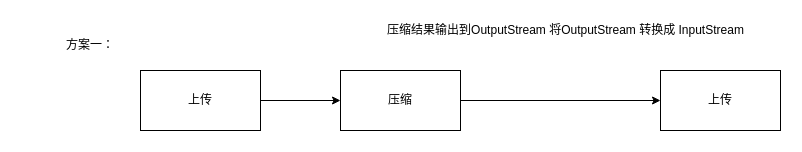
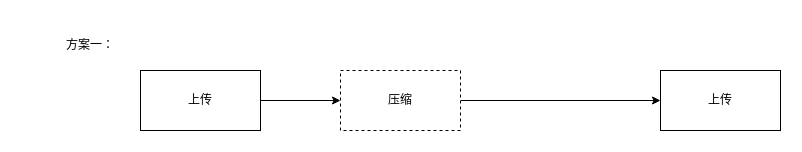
- <mxCell id="8" value="压缩结果输出到OutputStream 将OutputStream 转换成 InputStream" style="text;html=1;align=center;verticalAlign=middle;resizable=0;points=[];autosize=1;" vertex="1" parent="1"><mxGeometry x="380" y="20" width="370" height="20" as="geometry" /></mxCell>
- <mxCell id="5" value="压缩" style="rounded=0;whiteSpace=wrap;html=1;" vertex="1" parent="1"><mxGeometry x="340" y="70" width="120" height="60" as="geometry" /></mxCell>
+ <mxCell id="5" value="压缩" style="rounded=0;whiteSpace=wrap;html=1;dashed=1;" vertex="1" parent="1"><mxGeometry x="340" y="70" width="120" height="60" as="geometry" /></mxCell>
